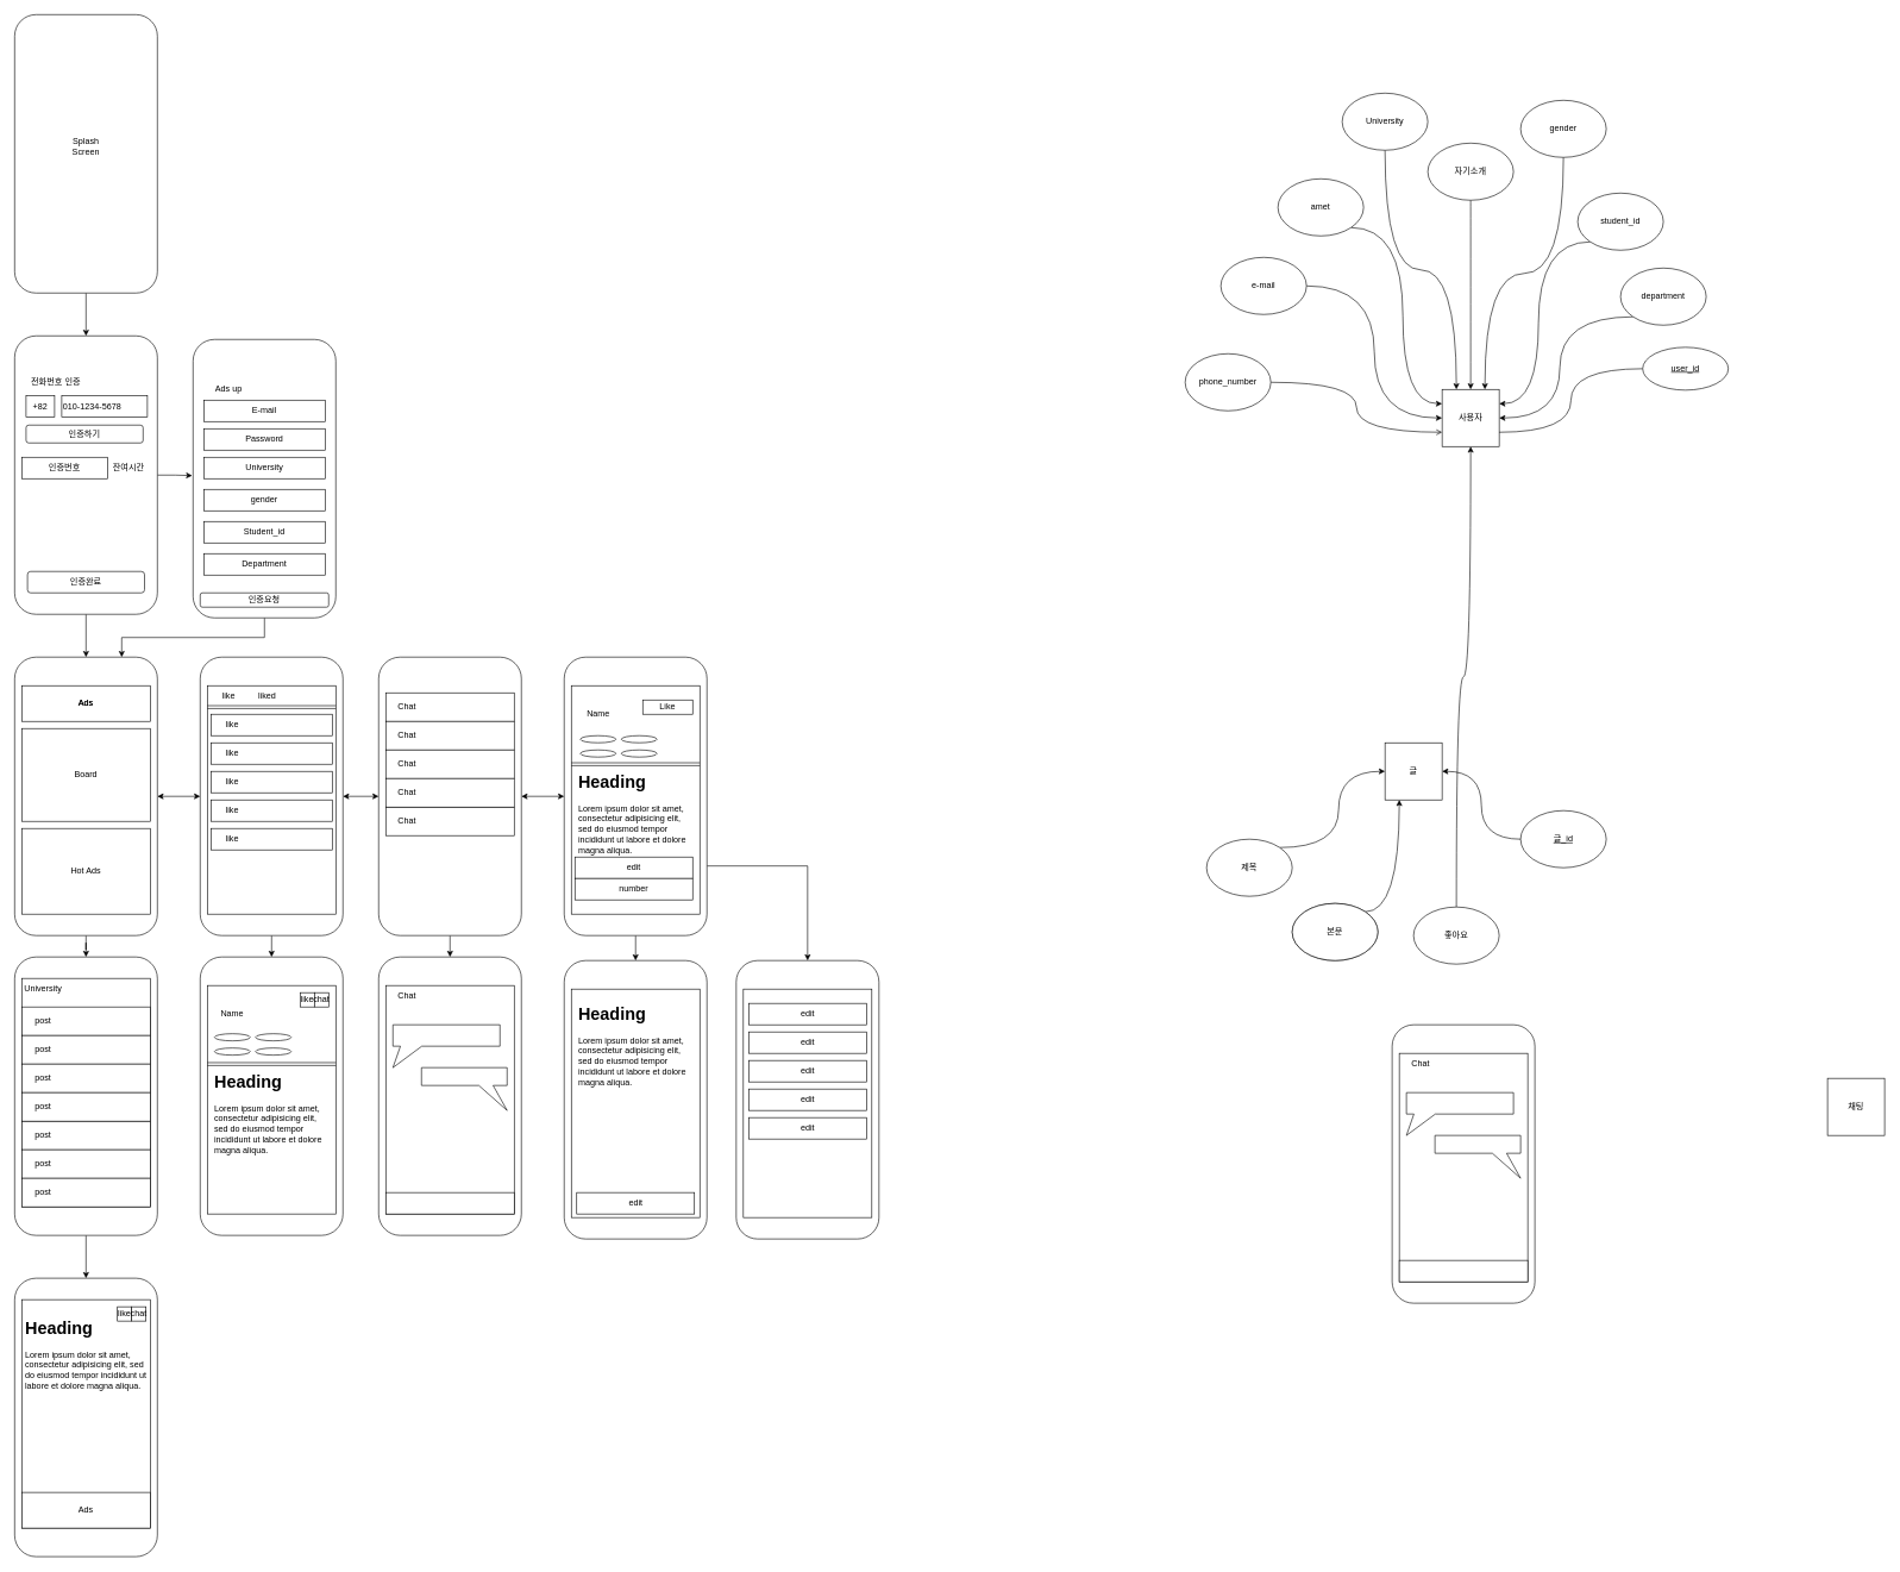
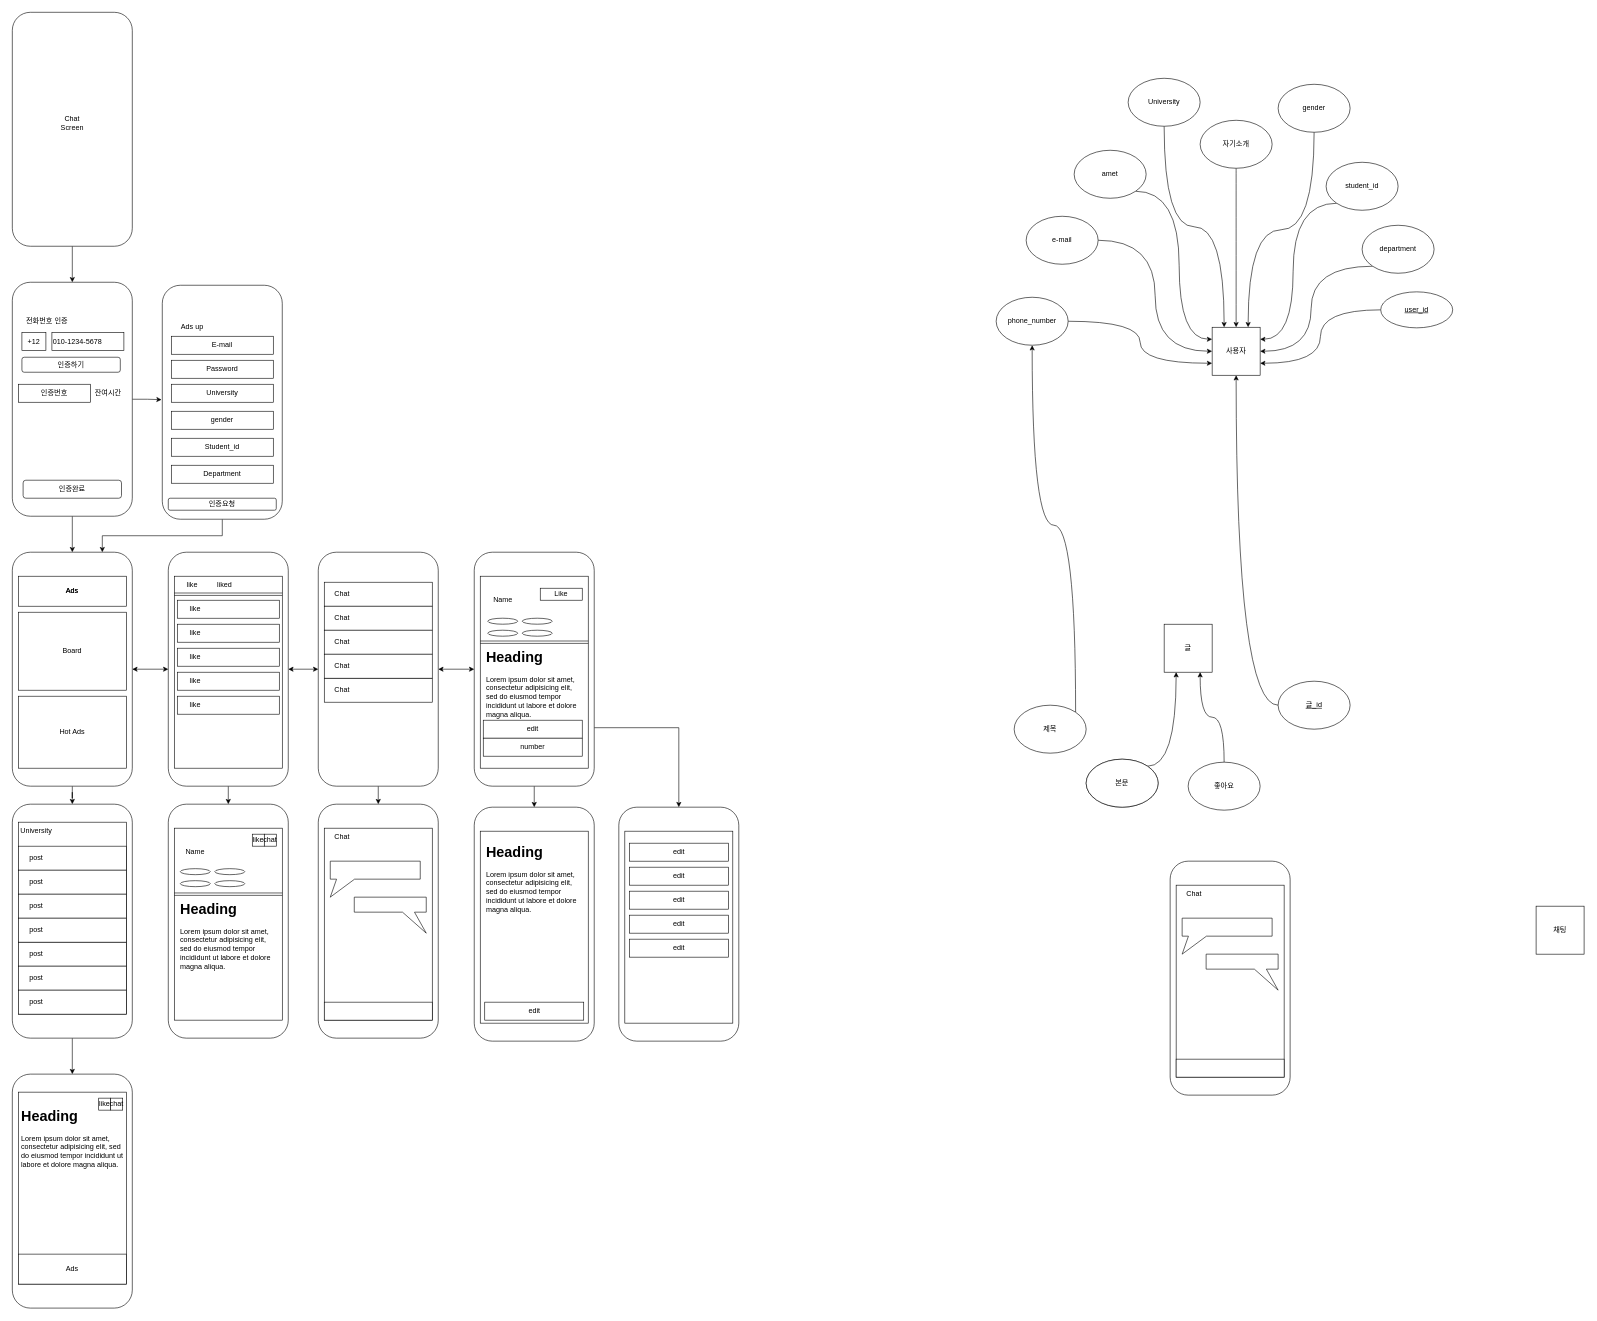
- <mxCell id="102" value="Splash Screen" style="text;html=1;strokeColor=none;fillColor=none;align=center;verticalAlign=middle;whiteSpace=wrap;rounded=0;" parent="1" vertex="1"><mxGeometry x="90" y="190" width="60" height="30" as="geometry" /></mxCell>
+ <mxCell id="102" value="Chat Screen" style="text;html=1;strokeColor=none;fillColor=none;align=center;verticalAlign=middle;whiteSpace=wrap;rounded=0;" parent="1" vertex="1"><mxGeometry x="90" y="190" width="60" height="30" as="geometry" /></mxCell>
- <mxCell id="114" value="+82" style="rounded=0;whiteSpace=wrap;html=1;" parent="1" vertex="1"><mxGeometry x="36" y="554" width="40" height="30" as="geometry" /></mxCell>
+ <mxCell id="114" value="+12" style="rounded=0;whiteSpace=wrap;html=1;" parent="1" vertex="1"><mxGeometry x="36" y="554" width="40" height="30" as="geometry" /></mxCell>
- <mxCell id="146" style="edgeStyle=orthogonalEdgeStyle;curved=1;rounded=0;orthogonalLoop=1;jettySize=auto;html=1;exitX=1;exitY=0.5;exitDx=0;exitDy=0;entryX=0;entryY=0.75;entryDx=0;entryDy=0;endArrow=open;" parent="1" source="147" target="133" edge="1"><mxGeometry relative="1" as="geometry" /></mxCell>
+ <mxCell id="146" style="edgeStyle=orthogonalEdgeStyle;curved=1;rounded=0;orthogonalLoop=1;jettySize=auto;html=1;exitX=1;exitY=0.5;exitDx=0;exitDy=0;entryX=0;entryY=0.75;entryDx=0;entryDy=0;" parent="1" source="147" target="133" edge="1"><mxGeometry relative="1" as="geometry" /></mxCell>
- <mxCell id="148" style="edgeStyle=orthogonalEdgeStyle;curved=1;rounded=0;orthogonalLoop=1;jettySize=auto;html=1;exitX=0;exitY=0.5;exitDx=0;exitDy=0;entryX=1;entryY=0.75;entryDx=0;entryDy=0;endArrow=none;" parent="1" source="149" target="133" edge="1"><mxGeometry relative="1" as="geometry" /></mxCell>
+ <mxCell id="148" style="edgeStyle=orthogonalEdgeStyle;curved=1;rounded=0;orthogonalLoop=1;jettySize=auto;html=1;exitX=0;exitY=0.5;exitDx=0;exitDy=0;entryX=1;entryY=0.75;entryDx=0;entryDy=0;" parent="1" source="149" target="133" edge="1"><mxGeometry relative="1" as="geometry" /></mxCell>
- <mxCell id="156" style="edgeStyle=orthogonalEdgeStyle;curved=1;rounded=0;orthogonalLoop=1;jettySize=auto;html=1;exitX=0.5;exitY=0;exitDx=0;exitDy=0;" parent="1" source="157" target="133" edge="1"><mxGeometry relative="1" as="geometry" /></mxCell>
+ <mxCell id="156" style="edgeStyle=orthogonalEdgeStyle;curved=1;rounded=0;orthogonalLoop=1;jettySize=auto;html=1;exitX=0.5;exitY=0;exitDx=0;exitDy=0;entryX=0.75;entryY=1;entryDx=0;entryDy=0;" parent="1" source="157" target="150" edge="1"><mxGeometry relative="1" as="geometry" /></mxCell>
- <mxCell id="158" style="edgeStyle=orthogonalEdgeStyle;curved=1;rounded=0;orthogonalLoop=1;jettySize=auto;html=1;exitX=0;exitY=0.5;exitDx=0;exitDy=0;entryX=1;entryY=0.5;entryDx=0;entryDy=0;" parent="1" source="159" target="150" edge="1"><mxGeometry relative="1" as="geometry" /></mxCell>
+ <mxCell id="158" style="edgeStyle=orthogonalEdgeStyle;curved=1;rounded=0;orthogonalLoop=1;jettySize=auto;html=1;exitX=0;exitY=0.5;exitDx=0;exitDy=0;" parent="1" source="159" target="133" edge="1"><mxGeometry relative="1" as="geometry" /></mxCell>
- <mxCell id="151" style="edgeStyle=orthogonalEdgeStyle;curved=1;rounded=0;orthogonalLoop=1;jettySize=auto;html=1;exitX=1;exitY=0;exitDx=0;exitDy=0;entryX=0;entryY=0.5;entryDx=0;entryDy=0;" parent="1" source="152" target="150" edge="1"><mxGeometry relative="1" as="geometry" /></mxCell>
+ <mxCell id="151" style="edgeStyle=orthogonalEdgeStyle;curved=1;rounded=0;orthogonalLoop=1;jettySize=auto;html=1;exitX=1;exitY=0;exitDx=0;exitDy=0;" parent="1" source="152" target="147" edge="1"><mxGeometry relative="1" as="geometry" /></mxCell>
